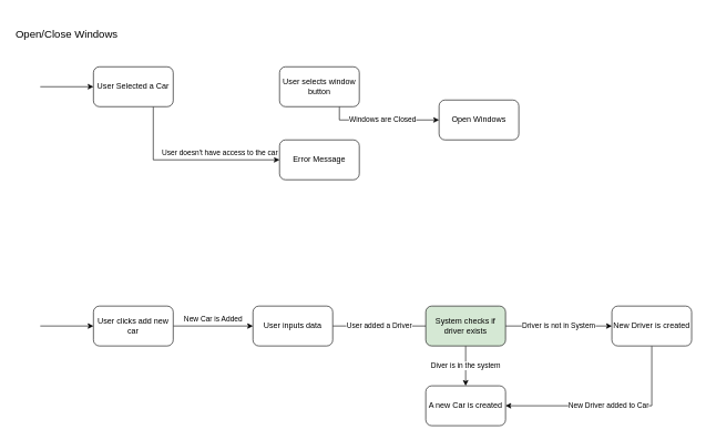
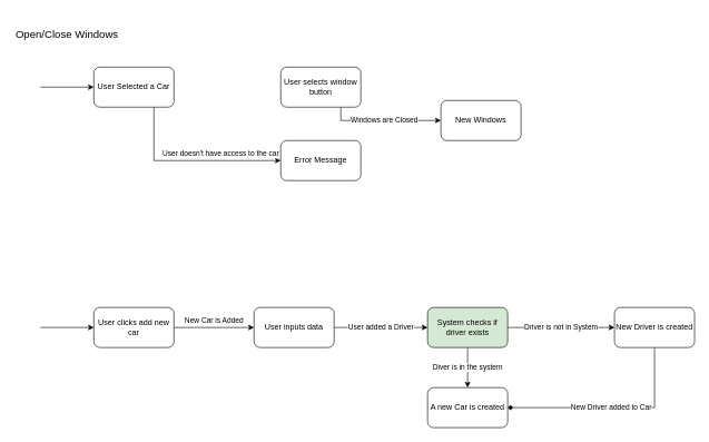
- <mxCell id="9" value="Open Windows" style="rounded=1;whiteSpace=wrap;html=1;" vertex="1" parent="1"><mxGeometry x="660" y="150" width="120" height="60" as="geometry" /></mxCell>
+ <mxCell id="9" value="New Windows" style="rounded=1;whiteSpace=wrap;html=1;" vertex="1" parent="1"><mxGeometry x="660" y="150" width="120" height="60" as="geometry" /></mxCell>
- <mxCell id="13" value="User added a Driver" style="edgeStyle=orthogonalEdgeStyle;rounded=0;orthogonalLoop=1;jettySize=auto;html=1;exitX=1;exitY=0.5;exitDx=0;exitDy=0;entryX=0;entryY=0.5;entryDx=0;entryDy=0;endArrow=none;" edge="1" parent="1" source="14" target="17"><mxGeometry relative="1" as="geometry" /></mxCell>
+ <mxCell id="13" value="User added a Driver" style="edgeStyle=orthogonalEdgeStyle;rounded=0;orthogonalLoop=1;jettySize=auto;html=1;exitX=1;exitY=0.5;exitDx=0;exitDy=0;entryX=0;entryY=0.5;entryDx=0;entryDy=0;" edge="1" parent="1" source="14" target="17"><mxGeometry relative="1" as="geometry" /></mxCell>
- <mxCell id="19" value="New Driver added to Car" style="edgeStyle=orthogonalEdgeStyle;rounded=0;orthogonalLoop=1;jettySize=auto;html=1;exitX=0.5;exitY=1;exitDx=0;exitDy=0;entryX=1;entryY=0.5;entryDx=0;entryDy=0;" edge="1" parent="1" source="20" target="18"><mxGeometry relative="1" as="geometry" /></mxCell>
+ <mxCell id="19" value="New Driver added to Car" style="edgeStyle=orthogonalEdgeStyle;rounded=0;orthogonalLoop=1;jettySize=auto;html=1;exitX=0.5;exitY=1;exitDx=0;exitDy=0;entryX=1;entryY=0.5;entryDx=0;entryDy=0;endArrow=diamond;" edge="1" parent="1" source="20" target="18"><mxGeometry relative="1" as="geometry" /></mxCell>
